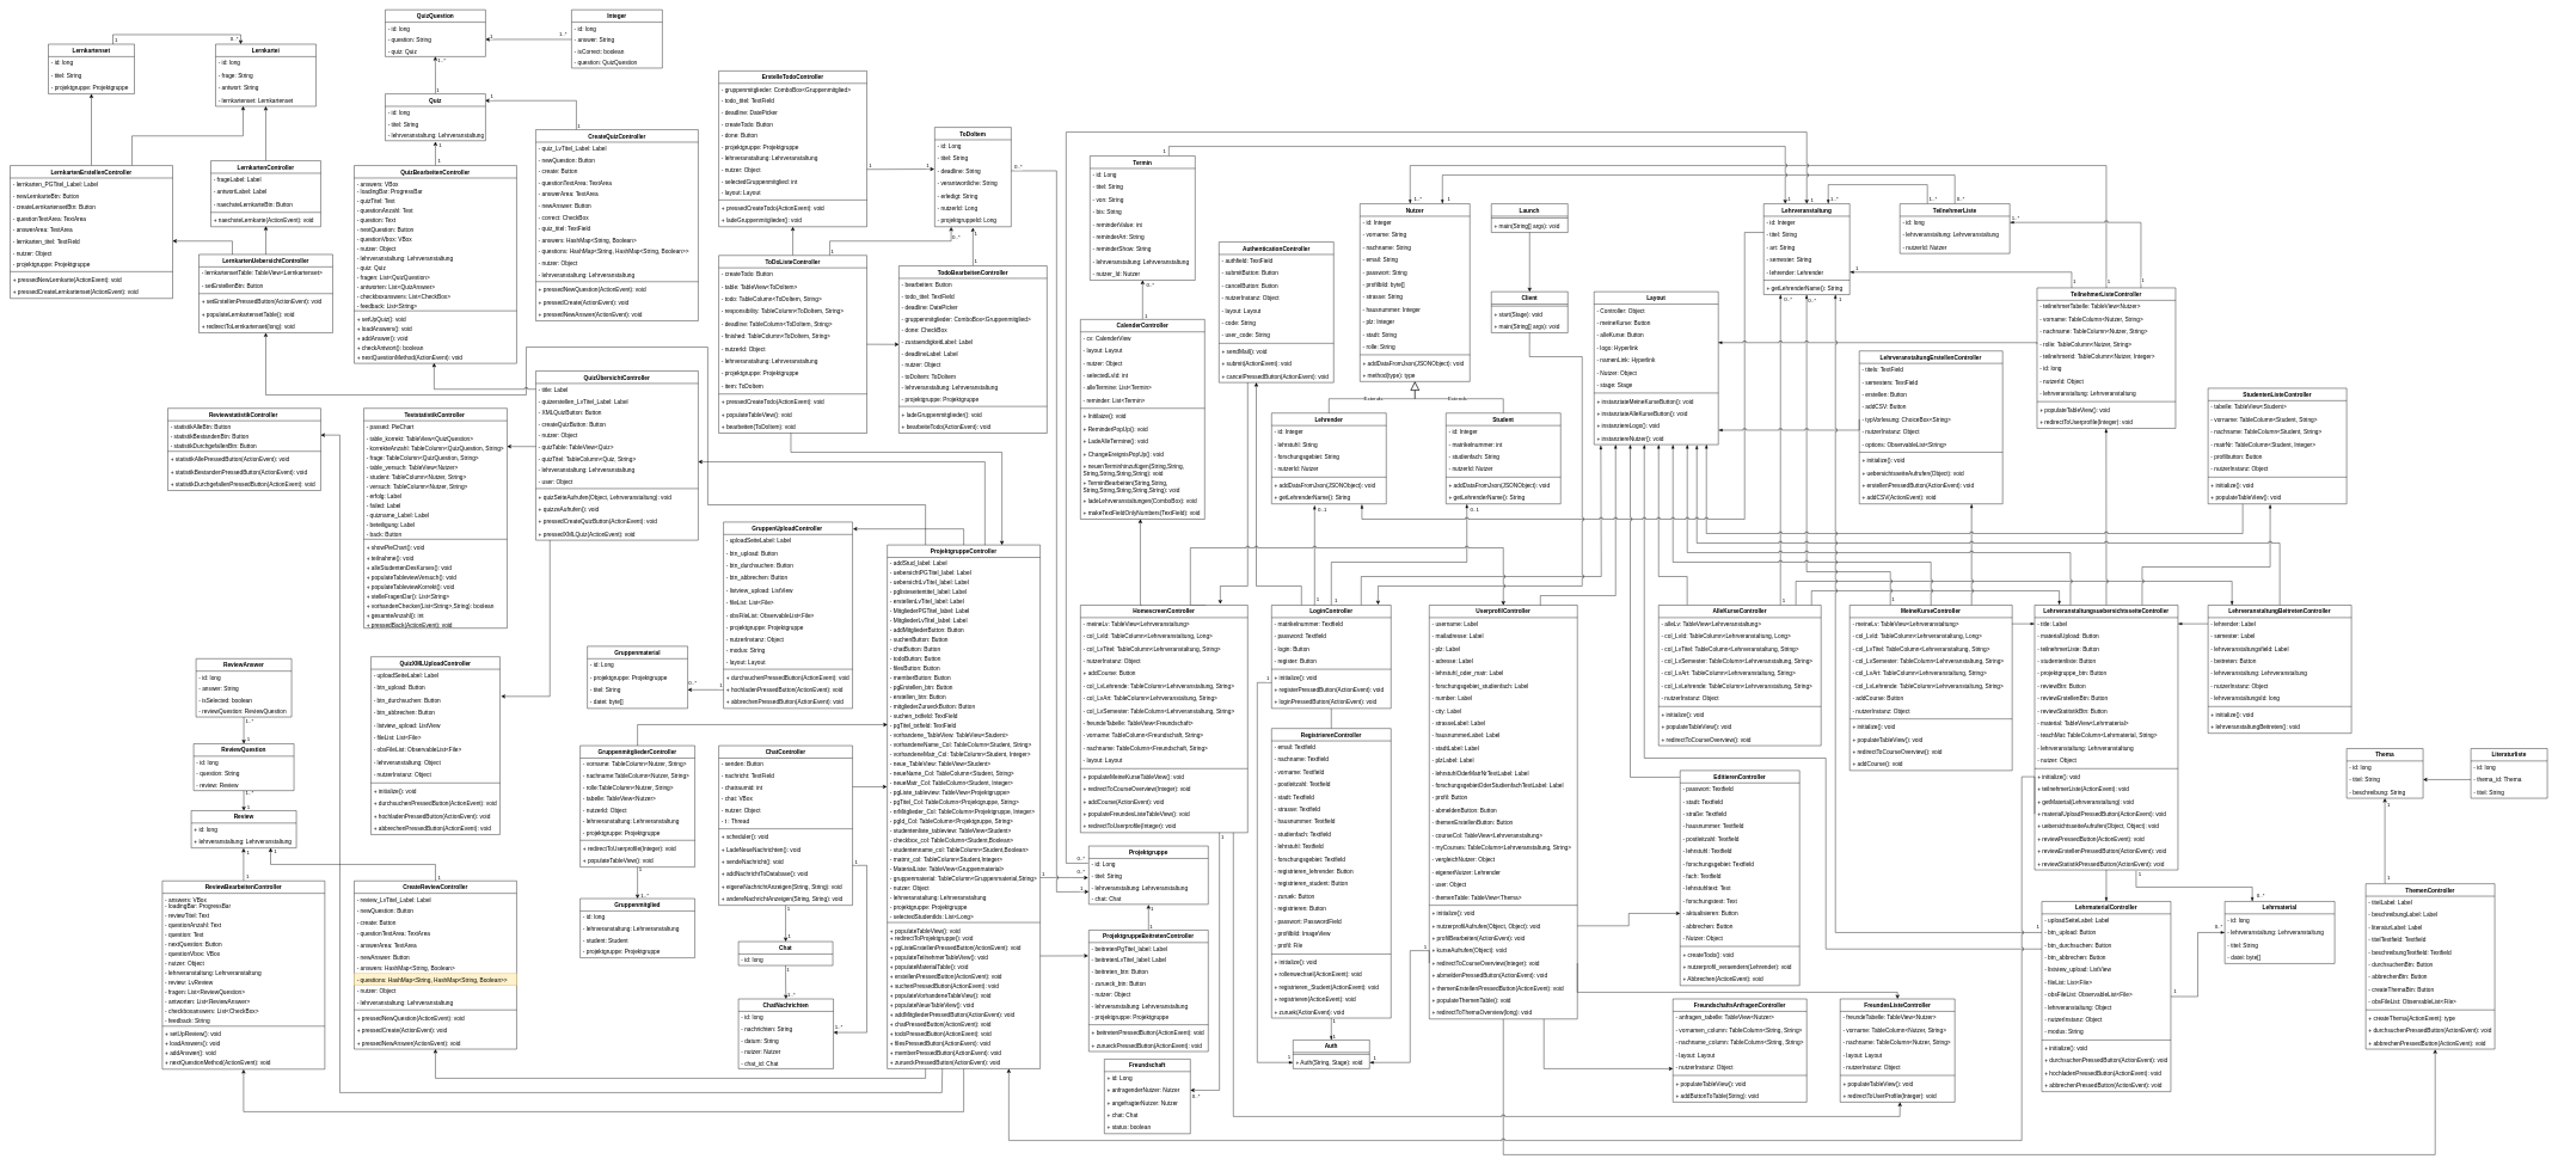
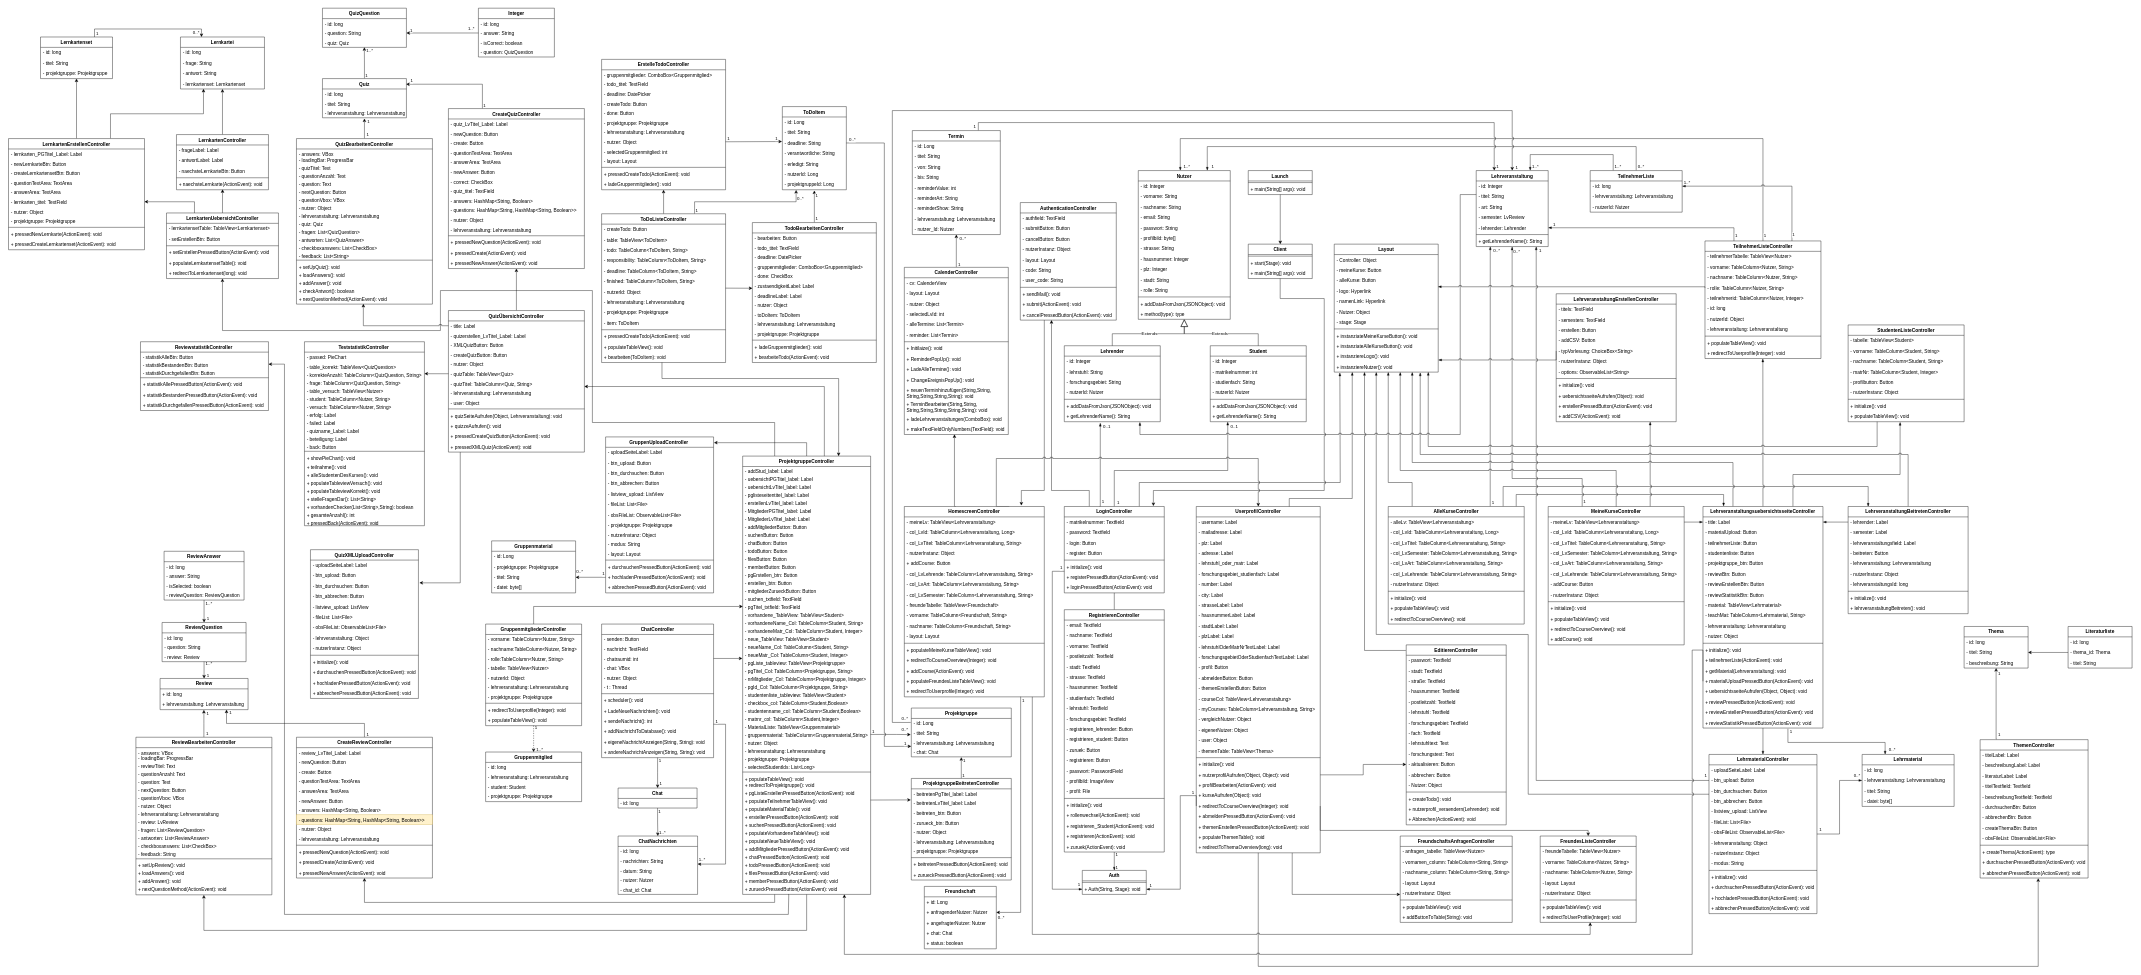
- <mxCell id="278" value="- semester: String" style="text;strokeColor=none;fillColor=none;align=left;verticalAlign=top;spacingLeft=4;spacingRight=4;overflow=hidden;rotatable=0;points=[[0,0.5],[1,0.5]];portConstraint=eastwest;" parent="274" vertex="1"><mxGeometry y="104" width="180" height="26" as="geometry" /></mxCell>
+ <mxCell id="278" value="- semester: LvReview" style="text;strokeColor=none;fillColor=none;align=left;verticalAlign=top;spacingLeft=4;spacingRight=4;overflow=hidden;rotatable=0;points=[[0,0.5],[1,0.5]];portConstraint=eastwest;" parent="274" vertex="1"><mxGeometry y="104" width="180" height="26" as="geometry" /></mxCell>
+ <mxCell id="504" style="edgeStyle=orthogonalEdgeStyle;rounded=0;orthogonalLoop=1;jettySize=auto;html=1;exitX=0.5;exitY=0;exitDx=0;exitDy=0;entryX=0.5;entryY=1;entryDx=0;entryDy=0;" parent="1" source="507" target="525" edge="1"><mxGeometry relative="1" as="geometry" /></mxCell>
- <mxCell id="468" value="+ sendeNachricht(): void" style="text;strokeColor=none;fillColor=none;align=left;verticalAlign=top;spacingLeft=4;spacingRight=4;overflow=hidden;rotatable=0;points=[[0,0.5],[1,0.5]];portConstraint=eastwest;" parent="458" vertex="1"><mxGeometry y="230" width="280" height="26" as="geometry" /></mxCell>
+ <mxCell id="468" value="+ sendeNachricht(): int" style="text;strokeColor=none;fillColor=none;align=left;verticalAlign=top;spacingLeft=4;spacingRight=4;overflow=hidden;rotatable=0;points=[[0,0.5],[1,0.5]];portConstraint=eastwest;" parent="458" vertex="1"><mxGeometry y="230" width="280" height="26" as="geometry" /></mxCell>
- <mxCell id="109" value="- eigenerNutzer: Lehrender" style="text;strokeColor=none;fillColor=none;align=left;verticalAlign=top;spacingLeft=4;spacingRight=4;overflow=hidden;rotatable=0;points=[[0,0.5],[1,0.5]];portConstraint=eastwest;" parent="88" vertex="1"><mxGeometry y="546" width="310" height="26" as="geometry" /></mxCell>
+ <mxCell id="109" value="- eigenerNutzer: Object" style="text;strokeColor=none;fillColor=none;align=left;verticalAlign=top;spacingLeft=4;spacingRight=4;overflow=hidden;rotatable=0;points=[[0,0.5],[1,0.5]];portConstraint=eastwest;" parent="88" vertex="1"><mxGeometry y="546" width="310" height="26" as="geometry" /></mxCell>
- <mxCell id="484" style="edgeStyle=orthogonalEdgeStyle;rounded=0;orthogonalLoop=1;jettySize=auto;html=1;exitX=0.5;exitY=1;exitDx=0;exitDy=0;entryX=0.5;entryY=0;entryDx=0;entryDy=0;" parent="1" source="488" target="499" edge="1"><mxGeometry relative="1" as="geometry" /></mxCell>
+ <mxCell id="484" style="edgeStyle=orthogonalEdgeStyle;rounded=0;orthogonalLoop=1;jettySize=auto;html=1;exitX=0.5;exitY=1;exitDx=0;exitDy=0;entryX=0.5;entryY=0;entryDx=0;entryDy=0;dashed=1;" parent="1" source="488" target="499" edge="1"><mxGeometry relative="1" as="geometry" /></mxCell>
